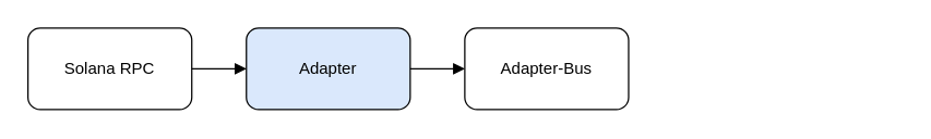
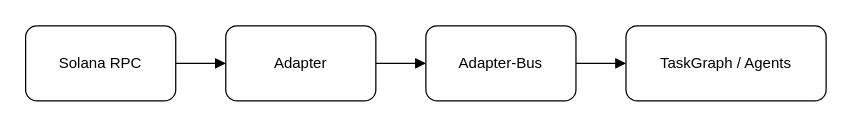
- <mxCell id="3" value="Adapter" style="rounded=1;whiteSpace=wrap;html=1;fillColor=#dae8fc;" vertex="1" parent="1"><mxGeometry x="180" y="20" width="120" height="60" as="geometry" /></mxCell>
+ <mxCell id="3" value="Adapter" style="rounded=1;whiteSpace=wrap;html=1;" vertex="1" parent="1"><mxGeometry x="180" y="20" width="120" height="60" as="geometry" /></mxCell>
+ <mxCell id="8" value="" style="endArrow=block;html=1;rounded=0;" edge="1" parent="1" source="4" target="5"><mxGeometry relative="1" as="geometry" /></mxCell>
+ <mxCell id="5" value="TaskGraph / Agents" style="rounded=1;whiteSpace=wrap;html=1;" vertex="1" parent="1"><mxGeometry x="500" y="20" width="160" height="60" as="geometry" /></mxCell>
